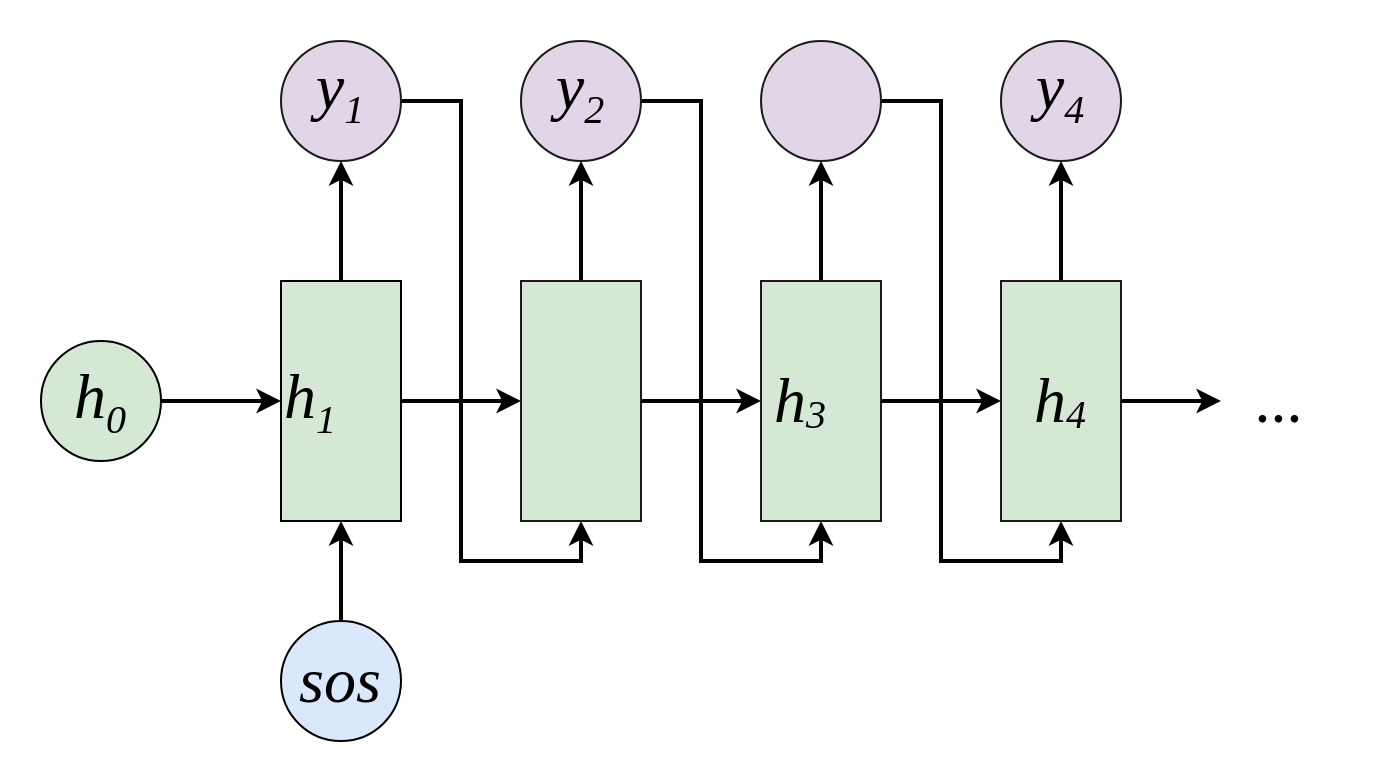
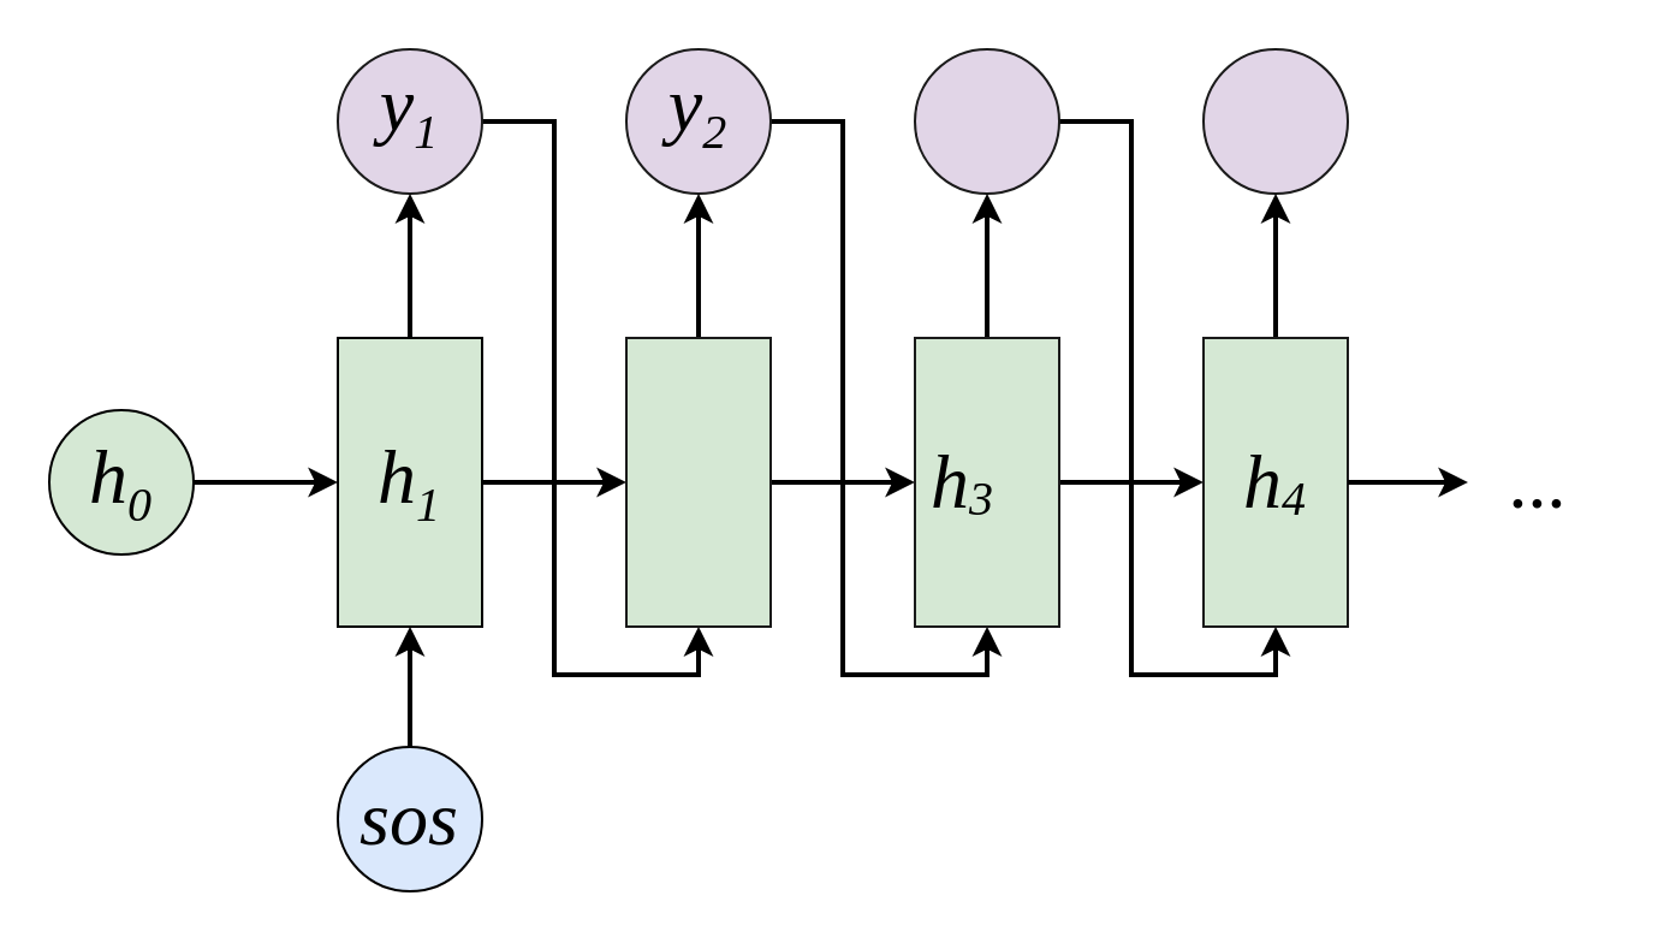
- <mxCell id="33" value="&lt;font style=&quot;font-size: 32px&quot;&gt;y&lt;font style=&quot;font-size: 32px&quot; size=&quot;1&quot;&gt;&lt;sub style=&quot;font-size: 20px&quot;&gt;4&lt;/sub&gt;&lt;/font&gt;&lt;/font&gt;" style="text;html=1;strokeColor=none;fillColor=none;align=center;verticalAlign=middle;whiteSpace=wrap;rounded=0;fontFamily=Times New Roman;fontSize=32;fontStyle=2" vertex="1" parent="1"><mxGeometry x="500" y="30" width="60" height="30" as="geometry" /></mxCell>
- <mxCell id="25" value="&lt;font style=&quot;font-size: 32px&quot;&gt;h&lt;font style=&quot;font-size: 32px&quot; size=&quot;1&quot;&gt;&lt;sub style=&quot;font-size: 20px&quot;&gt;1&lt;/sub&gt;&lt;/font&gt;&lt;/font&gt;" style="text;html=1;strokeColor=none;fillColor=none;align=center;verticalAlign=middle;whiteSpace=wrap;rounded=0;fontFamily=Times New Roman;fontSize=32;fontStyle=2" parent="1" vertex="1"><mxGeometry x="125" y="185" width="60" height="30" as="geometry" /></mxCell>
+ <mxCell id="25" value="&lt;font style=&quot;font-size: 32px&quot;&gt;h&lt;font style=&quot;font-size: 32px&quot; size=&quot;1&quot;&gt;&lt;sub style=&quot;font-size: 20px&quot;&gt;1&lt;/sub&gt;&lt;/font&gt;&lt;/font&gt;" style="text;html=1;strokeColor=none;fillColor=none;align=center;verticalAlign=middle;whiteSpace=wrap;rounded=0;fontFamily=Times New Roman;fontSize=32;fontStyle=2" parent="1" vertex="1"><mxGeometry x="140" y="185" width="60" height="30" as="geometry" /></mxCell>
